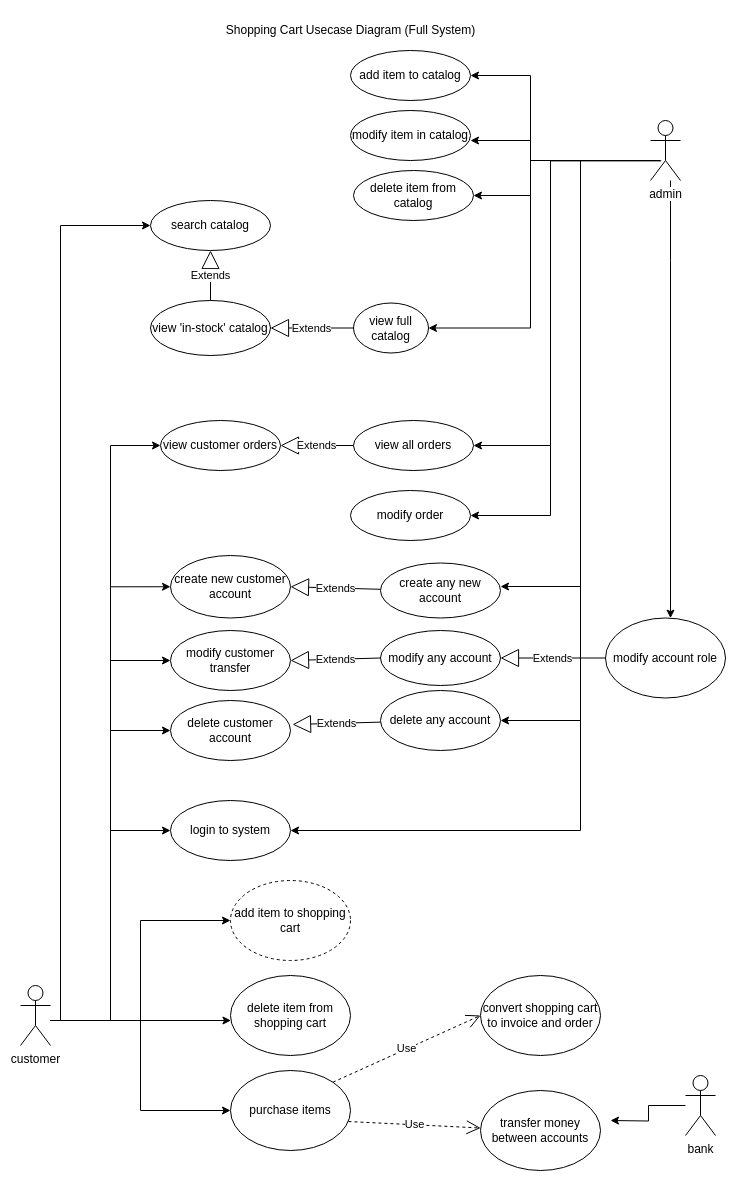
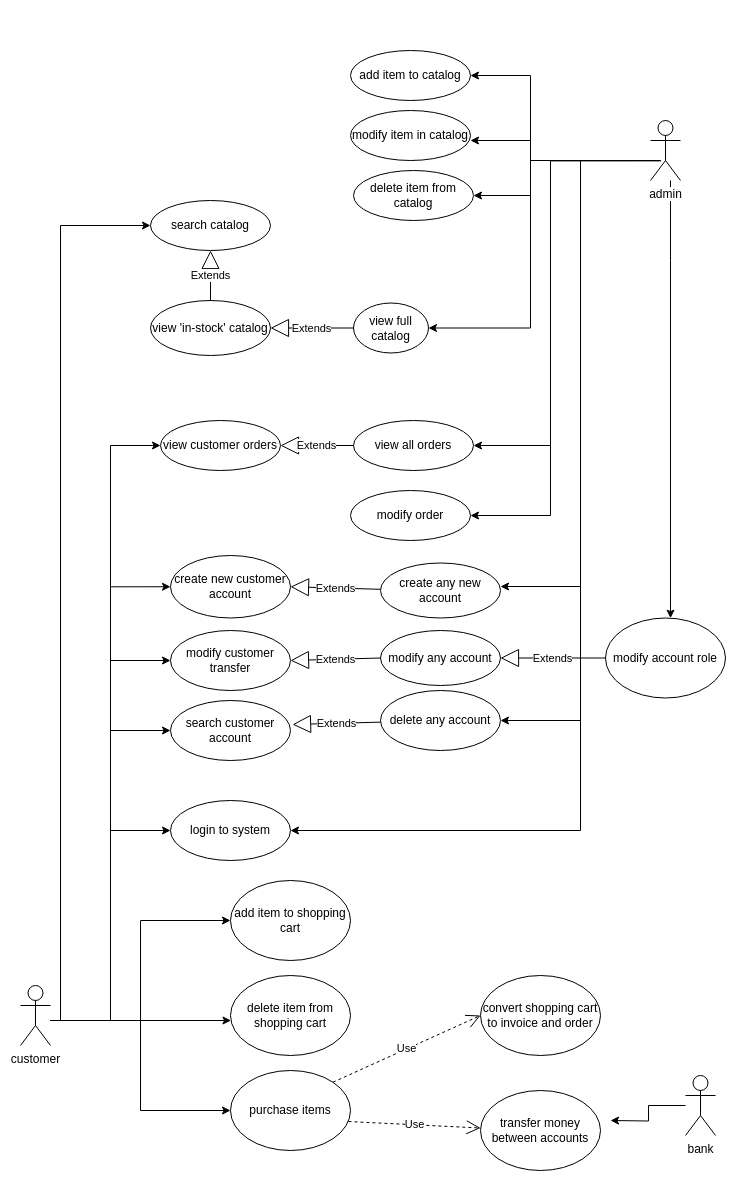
- <mxCell id="42" value="Shopping Cart Usecase Diagram (Full System)" style="text;html=1;align=center;verticalAlign=middle;resizable=0;points=[];autosize=1;" parent="1" vertex="1"><mxGeometry x="220" y="20" width="260" height="20" as="geometry" /></mxCell>
- <mxCell id="37" value="delete customer account" style="ellipse;whiteSpace=wrap;html=1;" parent="1" vertex="1"><mxGeometry x="170" y="700" width="120" height="60" as="geometry" /></mxCell>
+ <mxCell id="37" value="search customer account" style="ellipse;whiteSpace=wrap;html=1;" parent="1" vertex="1"><mxGeometry x="170" y="700" width="120" height="60" as="geometry" /></mxCell>
- <mxCell id="24" value="add item to shopping cart" style="ellipse;whiteSpace=wrap;html=1;dashed=1;" parent="1" vertex="1"><mxGeometry x="230" y="880" width="120" height="80" as="geometry" /></mxCell>
+ <mxCell id="24" value="add item to shopping cart" style="ellipse;whiteSpace=wrap;html=1;" parent="1" vertex="1"><mxGeometry x="230" y="880" width="120" height="80" as="geometry" /></mxCell>
